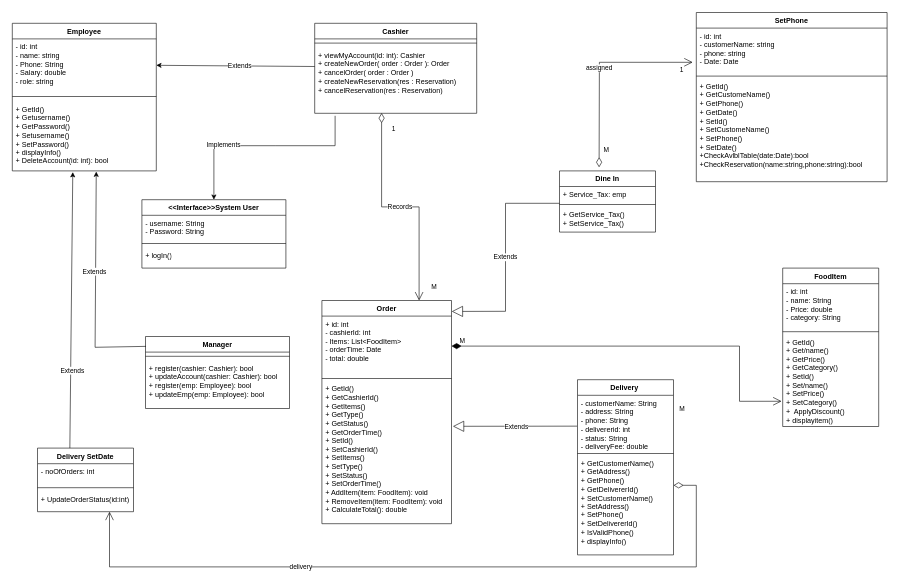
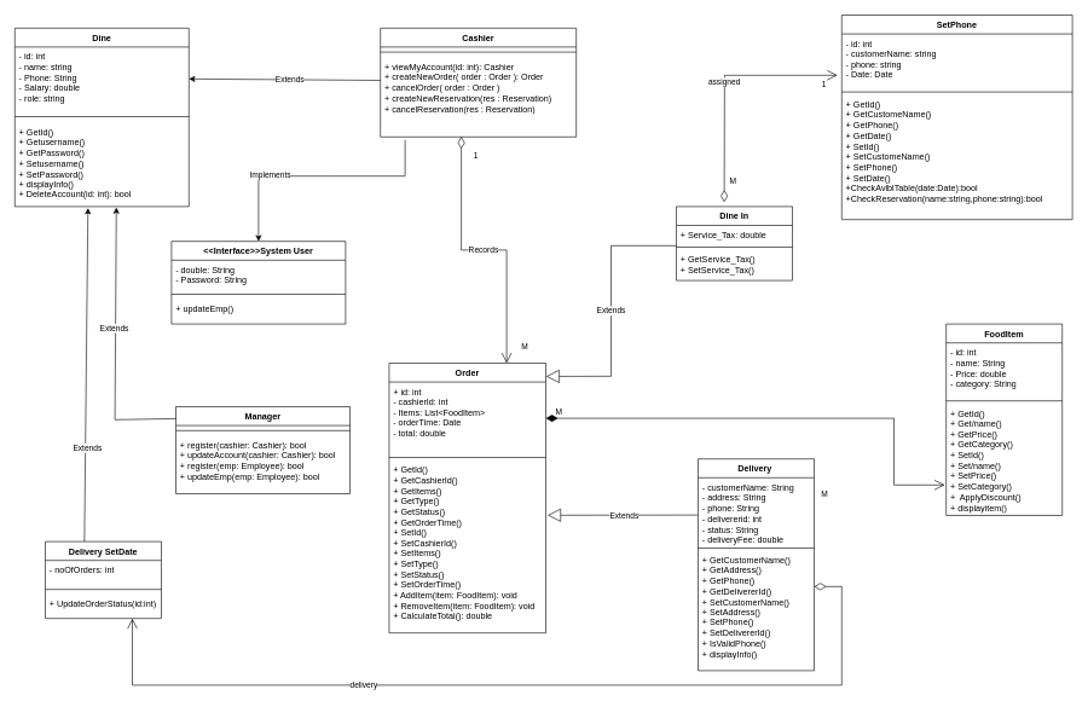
- <mxCell id="40" value="Employee" style="swimlane;fontStyle=1;align=center;verticalAlign=top;childLayout=stackLayout;horizontal=1;startSize=26;horizontalStack=0;resizeParent=1;resizeParentMax=0;resizeLast=0;collapsible=1;marginBottom=0;whiteSpace=wrap;html=1;" vertex="1" parent="1"><mxGeometry x="20" y="38" width="240" height="246" as="geometry" /></mxCell>
+ <mxCell id="40" value="Dine" style="swimlane;fontStyle=1;align=center;verticalAlign=top;childLayout=stackLayout;horizontal=1;startSize=26;horizontalStack=0;resizeParent=1;resizeParentMax=0;resizeLast=0;collapsible=1;marginBottom=0;whiteSpace=wrap;html=1;" vertex="1" parent="1"><mxGeometry x="20" y="38" width="240" height="246" as="geometry" /></mxCell>
- <mxCell id="6" value="+ Service_Tax: emp" style="text;strokeColor=none;fillColor=none;align=left;verticalAlign=top;spacingLeft=4;spacingRight=4;overflow=hidden;rotatable=0;points=[[0,0.5],[1,0.5]];portConstraint=eastwest;whiteSpace=wrap;html=1;" parent="5" vertex="1"><mxGeometry y="26" width="160" height="26" as="geometry" /></mxCell>
+ <mxCell id="6" value="+ Service_Tax: double" style="text;strokeColor=none;fillColor=none;align=left;verticalAlign=top;spacingLeft=4;spacingRight=4;overflow=hidden;rotatable=0;points=[[0,0.5],[1,0.5]];portConstraint=eastwest;whiteSpace=wrap;html=1;" parent="5" vertex="1"><mxGeometry y="26" width="160" height="26" as="geometry" /></mxCell>
- <mxCell id="47" value="&lt;span style=&quot;background-color: initial;&quot;&gt;- username: String&lt;/span&gt;&lt;br&gt;&lt;div style=&quot;&quot;&gt;- Password: String&lt;/div&gt;" style="text;strokeColor=none;fillColor=none;align=left;verticalAlign=top;spacingLeft=4;spacingRight=4;overflow=hidden;rotatable=0;points=[[0,0.5],[1,0.5]];portConstraint=eastwest;whiteSpace=wrap;html=1;" vertex="1" parent="46"><mxGeometry y="26" width="240" height="40" as="geometry" /></mxCell>
+ <mxCell id="47" value="&lt;span style=&quot;background-color: initial;&quot;&gt;- double: String&lt;/span&gt;&lt;br&gt;&lt;div style=&quot;&quot;&gt;- Password: String&lt;/div&gt;" style="text;strokeColor=none;fillColor=none;align=left;verticalAlign=top;spacingLeft=4;spacingRight=4;overflow=hidden;rotatable=0;points=[[0,0.5],[1,0.5]];portConstraint=eastwest;whiteSpace=wrap;html=1;" vertex="1" parent="46"><mxGeometry y="26" width="240" height="40" as="geometry" /></mxCell>
- <mxCell id="49" value="&lt;span style=&quot;background-color: initial;&quot;&gt;+ logIn()&lt;/span&gt;" style="text;strokeColor=none;fillColor=none;align=left;verticalAlign=top;spacingLeft=4;spacingRight=4;overflow=hidden;rotatable=0;points=[[0,0.5],[1,0.5]];portConstraint=eastwest;whiteSpace=wrap;html=1;" vertex="1" parent="46"><mxGeometry y="80" width="240" height="34" as="geometry" /></mxCell>
+ <mxCell id="49" value="&lt;span style=&quot;background-color: initial;&quot;&gt;+ updateEmp()&lt;/span&gt;" style="text;strokeColor=none;fillColor=none;align=left;verticalAlign=top;spacingLeft=4;spacingRight=4;overflow=hidden;rotatable=0;points=[[0,0.5],[1,0.5]];portConstraint=eastwest;whiteSpace=wrap;html=1;" vertex="1" parent="46"><mxGeometry y="80" width="240" height="34" as="geometry" /></mxCell>
